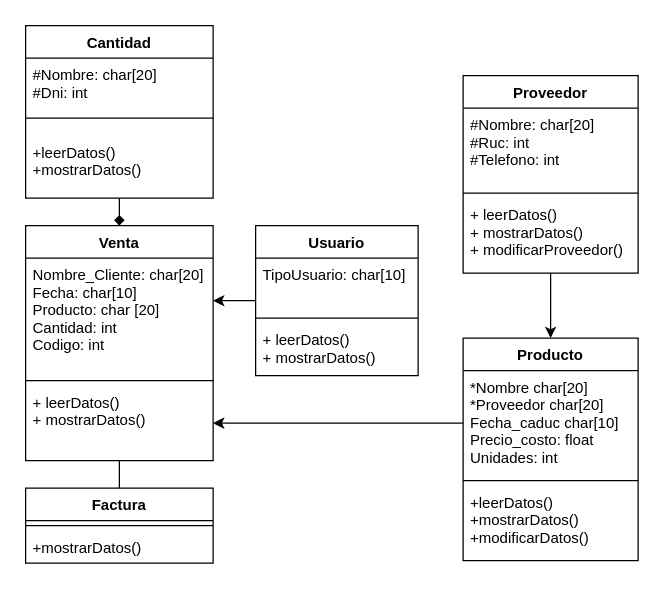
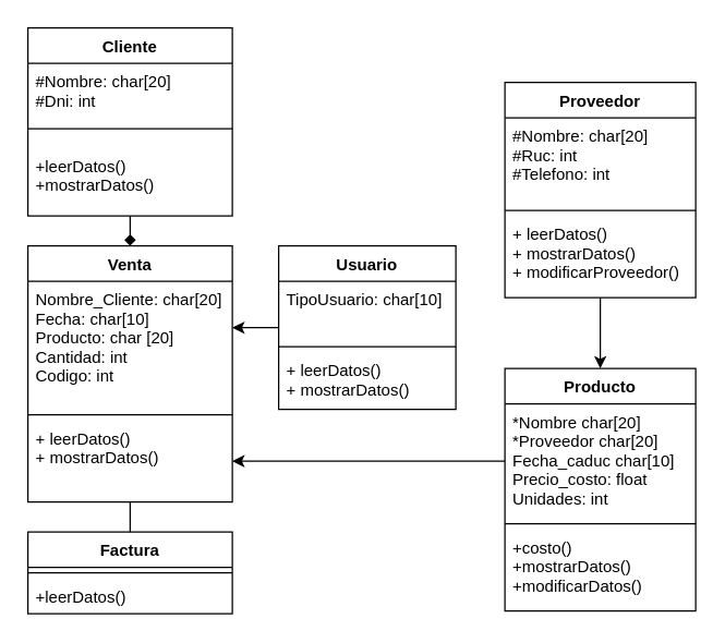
- <mxCell id="3" value="Cantidad" style="swimlane;fontStyle=1;align=center;verticalAlign=top;childLayout=stackLayout;horizontal=1;startSize=26;horizontalStack=0;resizeParent=1;resizeParentMax=0;resizeLast=0;collapsible=1;marginBottom=0;" parent="1" vertex="1"><mxGeometry x="20" y="20" width="150" height="138" as="geometry" /></mxCell>
+ <mxCell id="3" value="Cliente" style="swimlane;fontStyle=1;align=center;verticalAlign=top;childLayout=stackLayout;horizontal=1;startSize=26;horizontalStack=0;resizeParent=1;resizeParentMax=0;resizeLast=0;collapsible=1;marginBottom=0;" parent="1" vertex="1"><mxGeometry x="20" y="20" width="150" height="138" as="geometry" /></mxCell>
- <mxCell id="10" value="+leerDatos()&#10;+mostrarDatos()&#10;+modificarDatos()" style="text;strokeColor=none;fillColor=none;align=left;verticalAlign=top;spacingLeft=4;spacingRight=4;overflow=hidden;rotatable=0;points=[[0,0.5],[1,0.5]];portConstraint=eastwest;" parent="7" vertex="1"><mxGeometry y="118" width="140" height="60" as="geometry" /></mxCell>
+ <mxCell id="10" value="+costo()&#10;+mostrarDatos()&#10;+modificarDatos()" style="text;strokeColor=none;fillColor=none;align=left;verticalAlign=top;spacingLeft=4;spacingRight=4;overflow=hidden;rotatable=0;points=[[0,0.5],[1,0.5]];portConstraint=eastwest;" parent="7" vertex="1"><mxGeometry y="118" width="140" height="60" as="geometry" /></mxCell>
- <mxCell id="13" value="+mostrarDatos()" style="text;strokeColor=none;fillColor=none;align=left;verticalAlign=top;spacingLeft=4;spacingRight=4;overflow=hidden;rotatable=0;points=[[0,0.5],[1,0.5]];portConstraint=eastwest;" parent="11" vertex="1"><mxGeometry y="34" width="150" height="26" as="geometry" /></mxCell>
+ <mxCell id="13" value="+leerDatos()" style="text;strokeColor=none;fillColor=none;align=left;verticalAlign=top;spacingLeft=4;spacingRight=4;overflow=hidden;rotatable=0;points=[[0,0.5],[1,0.5]];portConstraint=eastwest;" parent="11" vertex="1"><mxGeometry y="34" width="150" height="26" as="geometry" /></mxCell>
